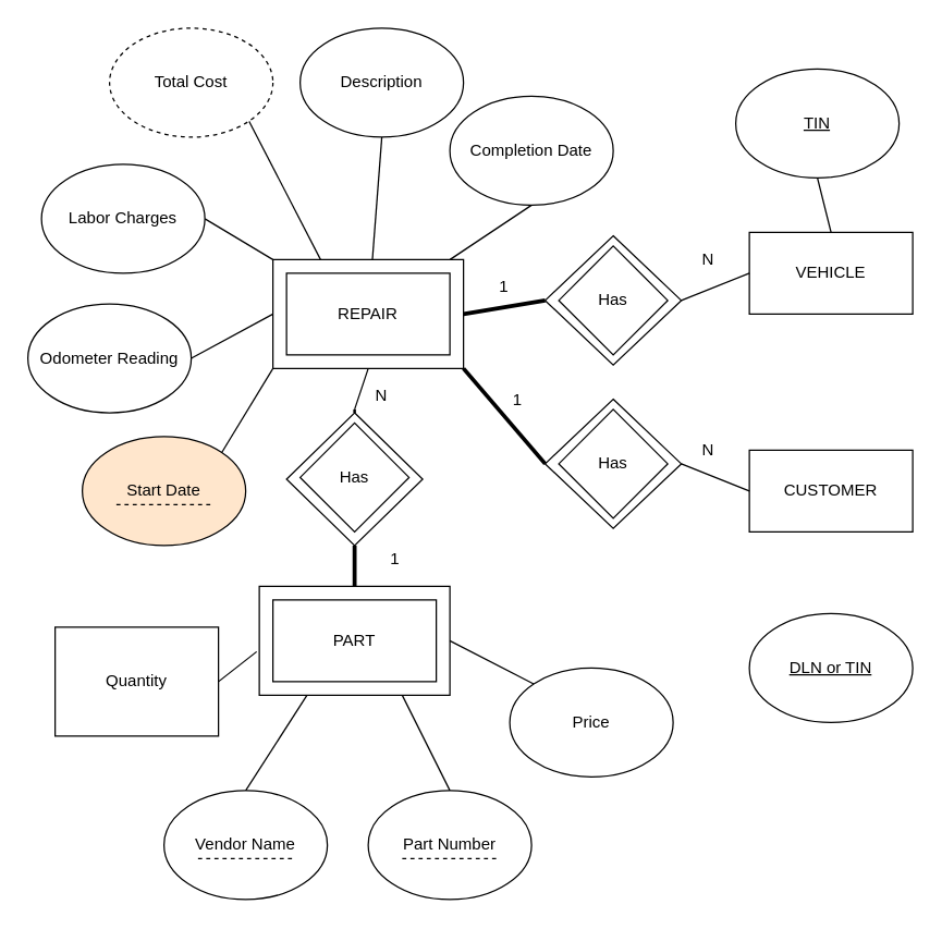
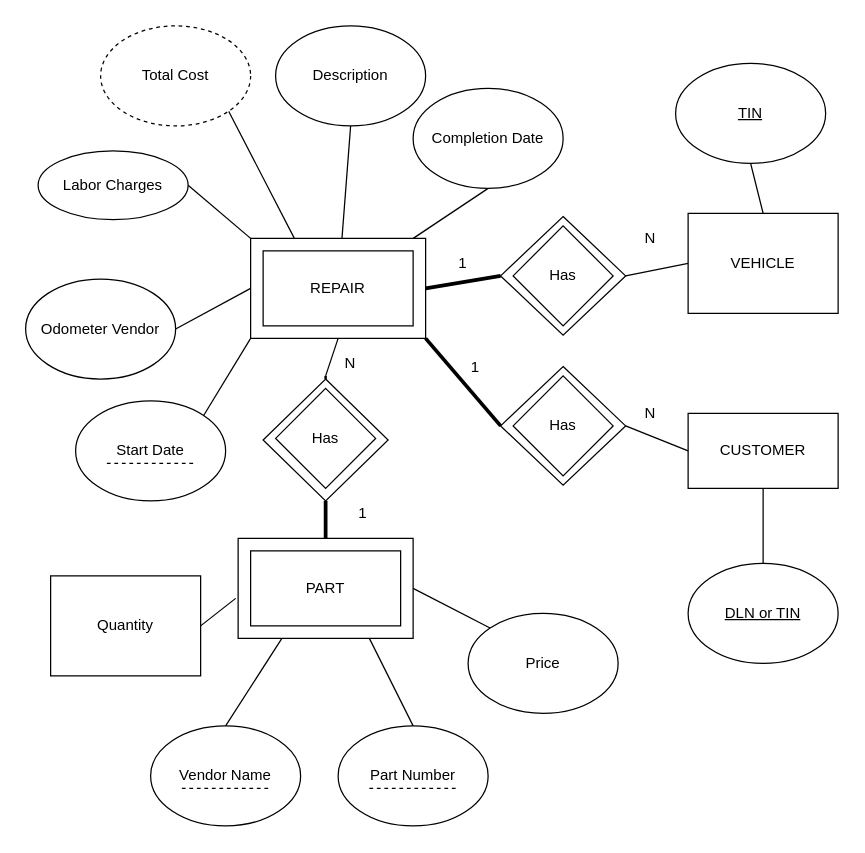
- <mxCell id="18" value="Labor Charges" style="ellipse;whiteSpace=wrap;html=1;" parent="1" vertex="1"><mxGeometry x="30" y="120" width="120" height="80" as="geometry" /></mxCell>
+ <mxCell id="18" value="Labor Charges" style="ellipse;whiteSpace=wrap;html=1;" parent="1" vertex="1"><mxGeometry x="30" y="120" width="120" height="55" as="geometry" /></mxCell>
- <mxCell id="28" value="VEHICLE" style="rounded=0;whiteSpace=wrap;html=1;" parent="1" vertex="1"><mxGeometry x="550" y="170" width="120" height="60" as="geometry" /></mxCell>
+ <mxCell id="28" value="VEHICLE" style="rounded=0;whiteSpace=wrap;html=1;" parent="1" vertex="1"><mxGeometry x="550" y="170" width="120" height="80" as="geometry" /></mxCell>
- <mxCell id="12" value="Odometer Reading" style="ellipse;whiteSpace=wrap;html=1;" parent="1" vertex="1"><mxGeometry y="222.5" width="120" height="80" as="geometry" x="20" /></mxCell>
+ <mxCell id="12" value="Odometer Vendor" style="ellipse;whiteSpace=wrap;html=1;" parent="1" vertex="1"><mxGeometry y="222.5" width="120" height="80" as="geometry" x="20" /></mxCell>
- <mxCell id="14" value="Start Date" style="ellipse;whiteSpace=wrap;html=1;fillColor=#ffe6cc;" parent="1" vertex="1"><mxGeometry x="60" y="320" width="120" height="80" as="geometry" /></mxCell>
+ <mxCell id="14" value="Start Date" style="ellipse;whiteSpace=wrap;html=1;" parent="1" vertex="1"><mxGeometry x="60" y="320" width="120" height="80" as="geometry" /></mxCell>
+ <mxCell id="32" style="edgeStyle=none;rounded=0;orthogonalLoop=1;jettySize=auto;html=1;exitX=0.5;exitY=0;exitDx=0;exitDy=0;entryX=0.5;entryY=1;entryDx=0;entryDy=0;endArrow=none;endFill=0;strokeWidth=1;" parent="1" source="33" target="29" edge="1"><mxGeometry relative="1" as="geometry" /></mxCell>
